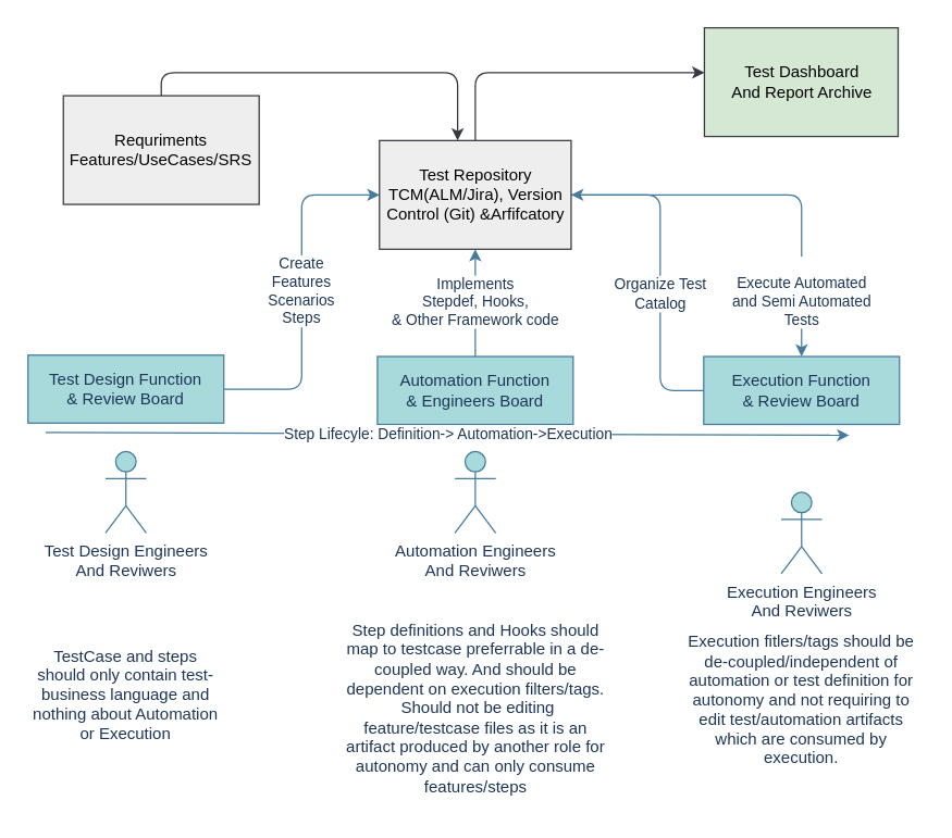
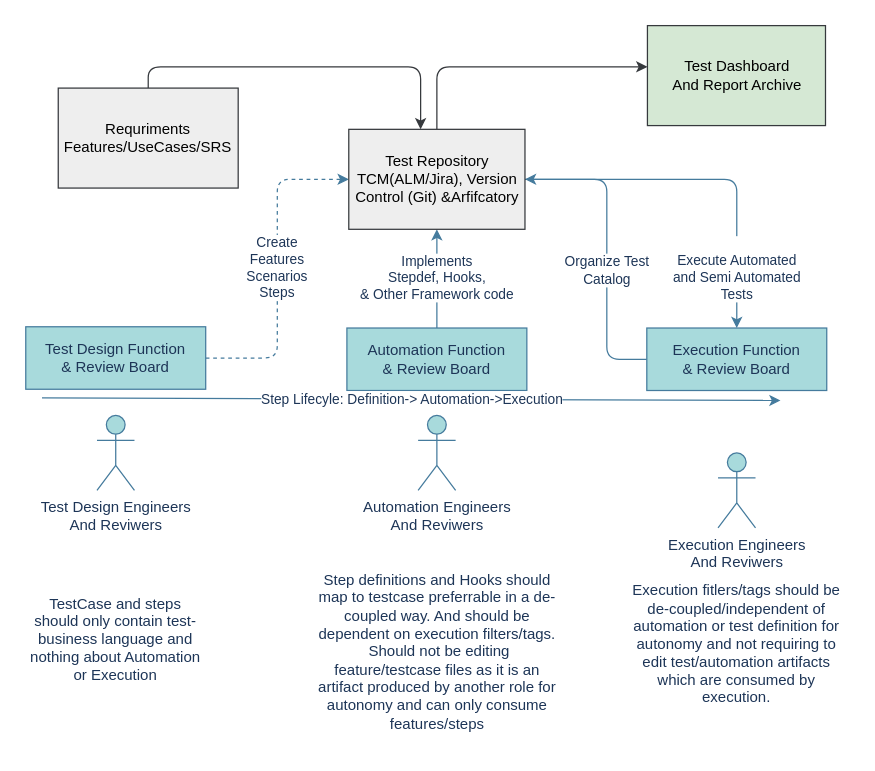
- <mxCell id="2" value="Create&lt;br&gt;Features&lt;br&gt;Scenarios&lt;br&gt;Steps" style="edgeStyle=orthogonalEdgeStyle;rounded=1;orthogonalLoop=1;jettySize=auto;html=1;entryX=0;entryY=0.5;entryDx=0;entryDy=0;strokeColor=#457B9D;fontColor=#1D3557;fillColor=#A8DADC;" parent="1" source="3" target="13" edge="1"><mxGeometry relative="1" as="geometry" /></mxCell>
+ <mxCell id="2" value="Create&lt;br&gt;Features&lt;br&gt;Scenarios&lt;br&gt;Steps" style="edgeStyle=orthogonalEdgeStyle;rounded=1;orthogonalLoop=1;jettySize=auto;html=1;entryX=0;entryY=0.5;entryDx=0;entryDy=0;strokeColor=#457B9D;fontColor=#1D3557;fillColor=#A8DADC;dashed=1;" parent="1" source="3" target="13" edge="1"><mxGeometry relative="1" as="geometry" /></mxCell>
- <mxCell id="8" value="Automation Function&lt;br&gt;&amp;amp; Engineers Board" style="rounded=0;whiteSpace=wrap;html=1;strokeColor=#457B9D;fontColor=#1D3557;fillColor=#A8DADC;" parent="1" vertex="1"><mxGeometry x="277" y="262" width="144" height="50" as="geometry" /></mxCell>
+ <mxCell id="8" value="Automation Function&lt;br&gt;&amp;amp; Review Board" style="rounded=0;whiteSpace=wrap;html=1;strokeColor=#457B9D;fontColor=#1D3557;fillColor=#A8DADC;" parent="1" vertex="1"><mxGeometry x="277" y="262" width="144" height="50" as="geometry" /></mxCell>
